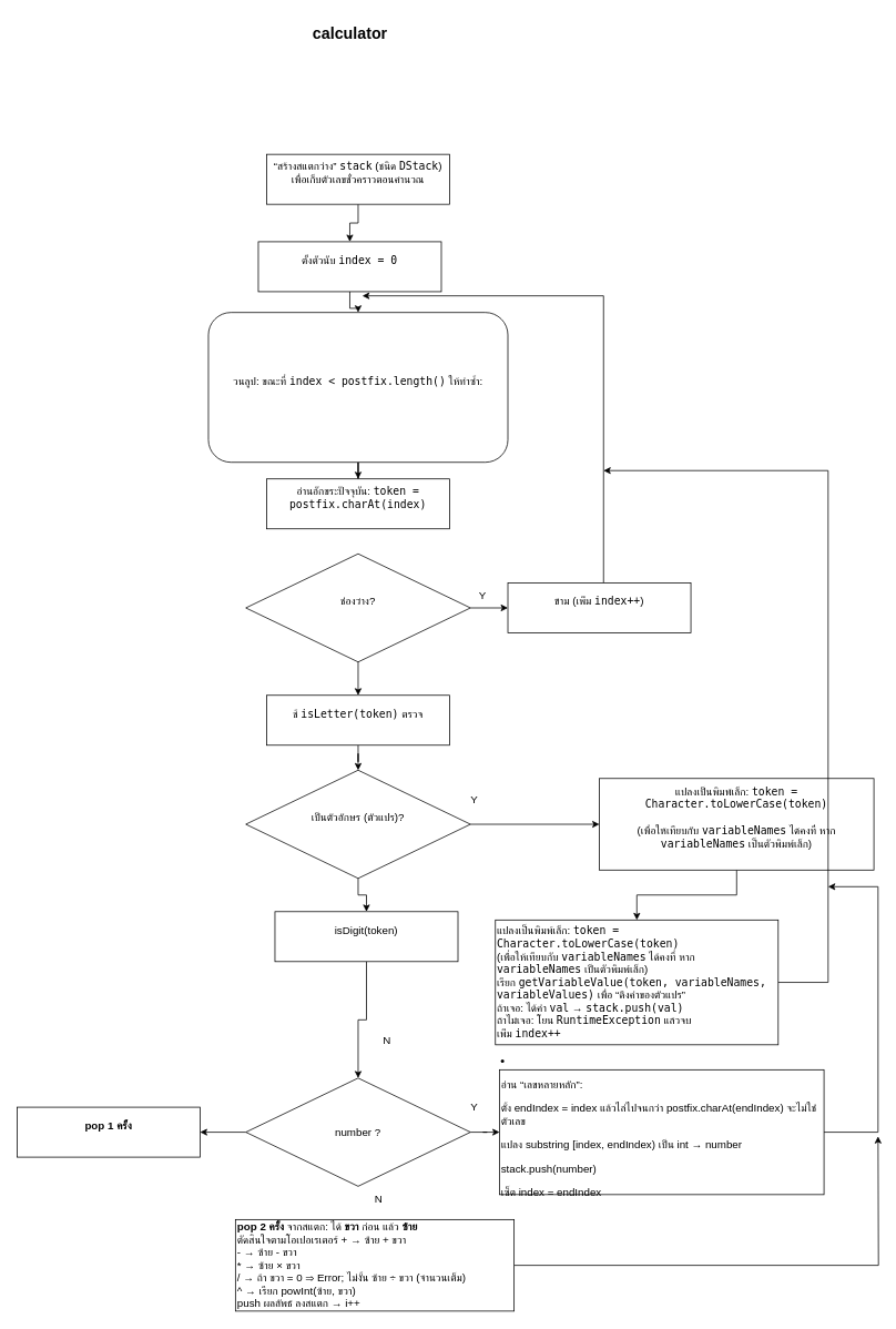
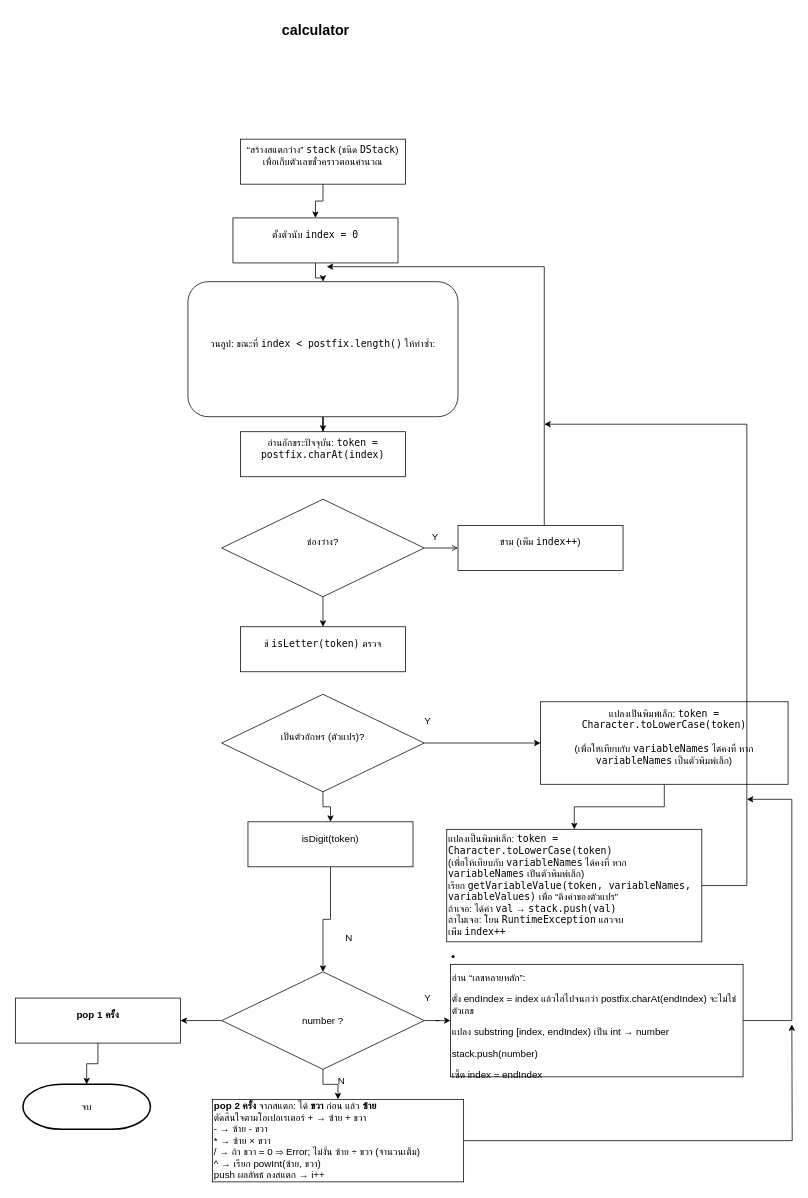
- <mxCell id="9" value="" style="edgeStyle=orthogonalEdgeStyle;rounded=0;orthogonalLoop=1;jettySize=auto;html=1;fontStyle=0;fontSize=13;" edge="1" parent="1" source="11" target="13"><mxGeometry relative="1" as="geometry" /></mxCell>
+ <mxCell id="9" value="" style="edgeStyle=orthogonalEdgeStyle;rounded=0;orthogonalLoop=1;jettySize=auto;html=1;fontStyle=0;fontSize=13;endArrow=open;" edge="1" parent="1" source="11" target="13"><mxGeometry relative="1" as="geometry" /></mxCell>
- <mxCell id="17" value="" style="edgeStyle=orthogonalEdgeStyle;rounded=0;orthogonalLoop=1;jettySize=auto;html=1;fontStyle=0;fontSize=13;" edge="1" parent="1" source="18" target="16"><mxGeometry relative="1" as="geometry" /></mxCell>
+ <mxCell id="35" value="" style="edgeStyle=orthogonalEdgeStyle;rounded=0;orthogonalLoop=1;jettySize=auto;html=1;fontStyle=0;fontSize=13;" edge="1" parent="1" source="36" target="40"><mxGeometry relative="1" as="geometry" /></mxCell>
+ <mxCell id="28" value="" style="edgeStyle=orthogonalEdgeStyle;rounded=0;orthogonalLoop=1;jettySize=auto;html=1;fontStyle=0;fontSize=13;" edge="1" parent="1" source="30" target="34"><mxGeometry relative="1" as="geometry" /></mxCell>
+ <mxCell id="40" value="จบ" style="strokeWidth=2;html=1;shape=mxgraph.flowchart.terminator;whiteSpace=wrap;fontStyle=0;fontSize=13;" vertex="1" parent="1"><mxGeometry x="30" y="1445" width="170" height="60" as="geometry" /></mxCell>
